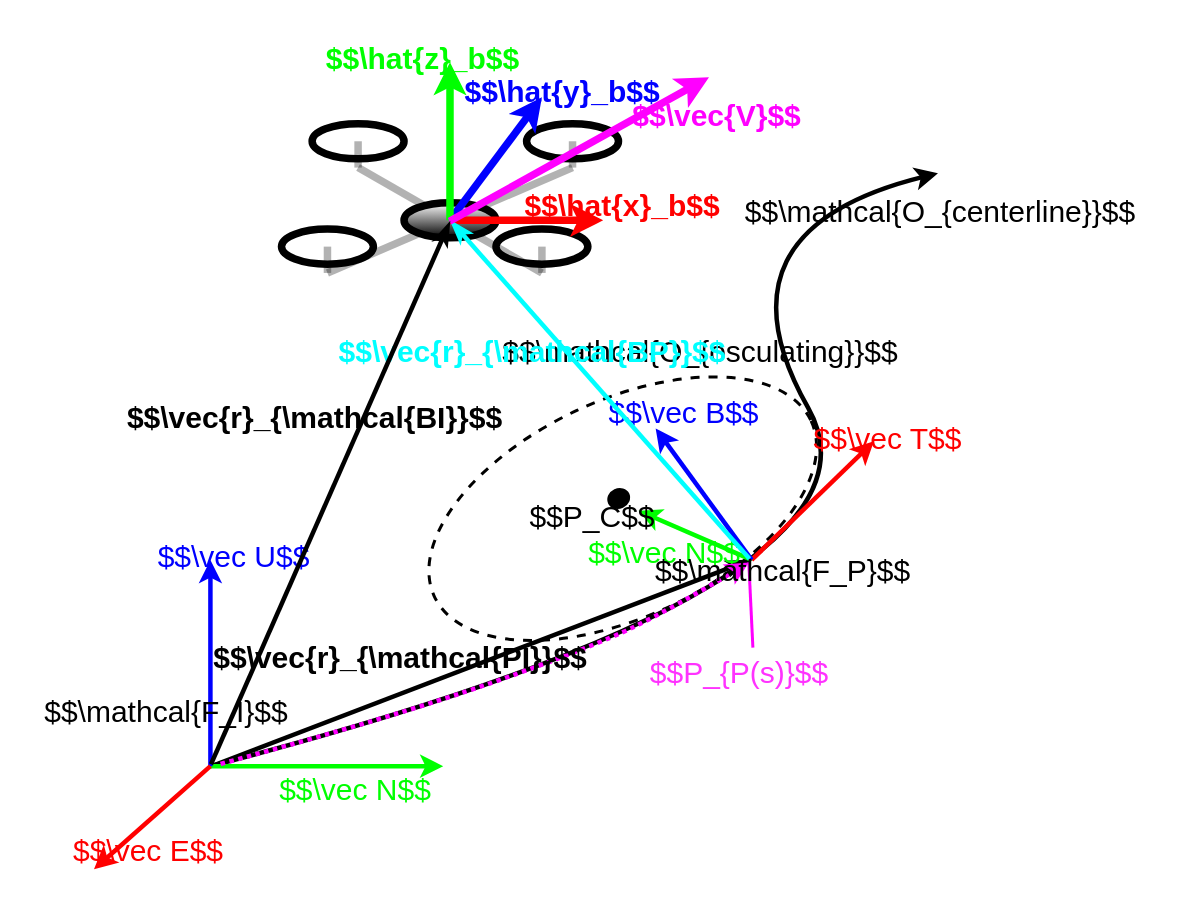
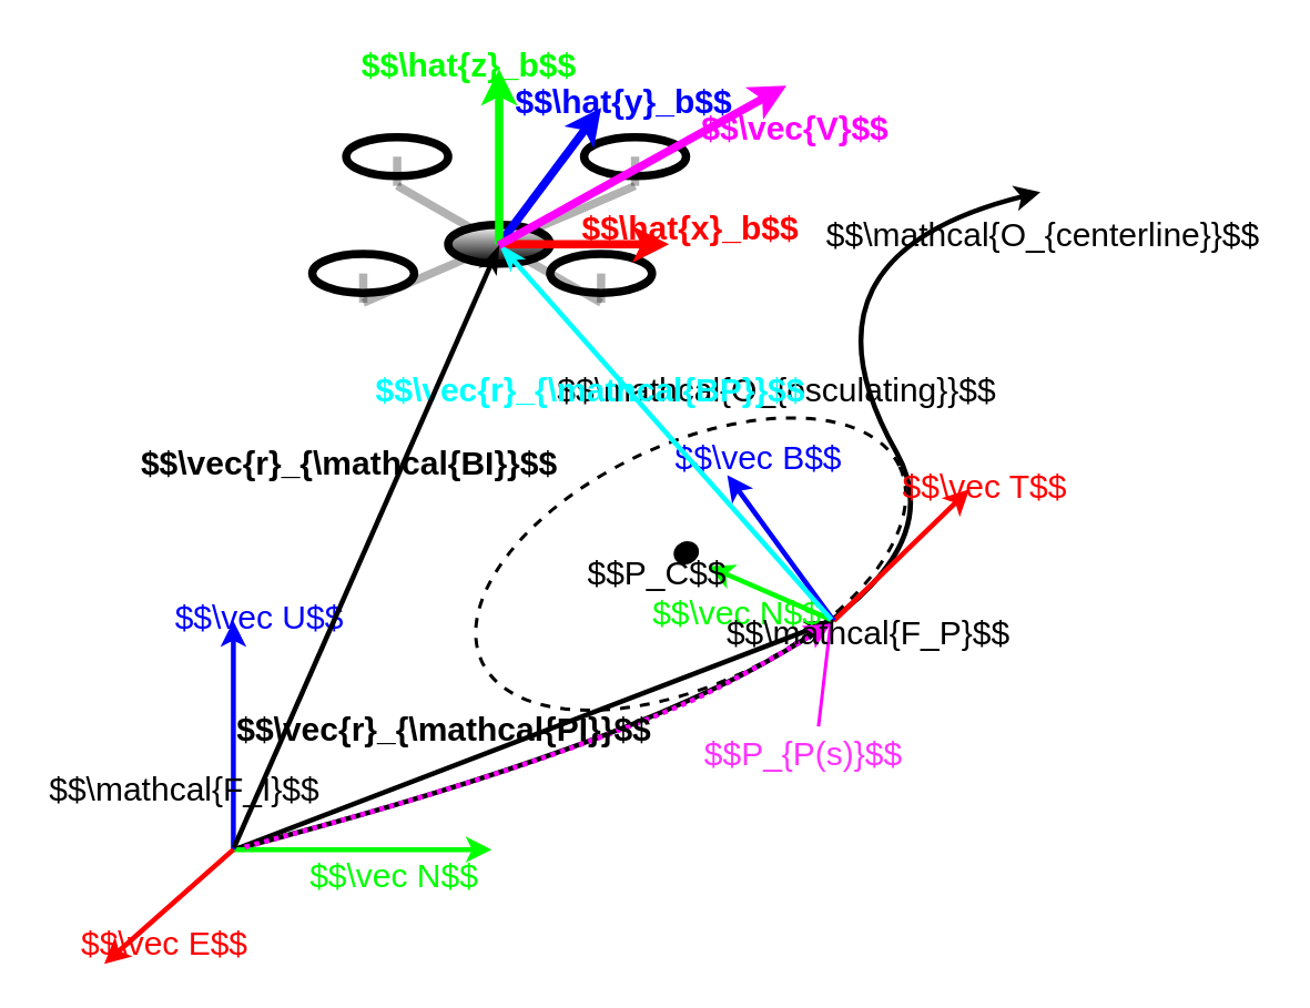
- <mxCell id="17" value="&lt;span style=&quot;color: rgb(255, 51, 255); text-wrap-mode: wrap;&quot;&gt;&lt;font style=&quot;font-size: 20px;&quot;&gt;$$P_{P(s)}$$&lt;/font&gt;&lt;/span&gt;" style="text;html=1;align=center;verticalAlign=middle;resizable=0;points=[];autosize=1;strokeColor=none;fillColor=none;" parent="3" vertex="1"><mxGeometry x="361.997" y="313.999" width="137" height="36" as="geometry" /></mxCell>
+ <mxCell id="17" value="&lt;span style=&quot;color: rgb(255, 51, 255); text-wrap-mode: wrap;&quot;&gt;&lt;font style=&quot;font-size: 20px;&quot;&gt;$$P_{P(s)}$$&lt;/font&gt;&lt;/span&gt;" style="text;html=1;align=center;verticalAlign=middle;resizable=0;points=[];autosize=1;strokeColor=none;fillColor=none;" parent="3" vertex="1"><mxGeometry x="351.997" y="318.999" width="137" height="36" as="geometry" /></mxCell>
